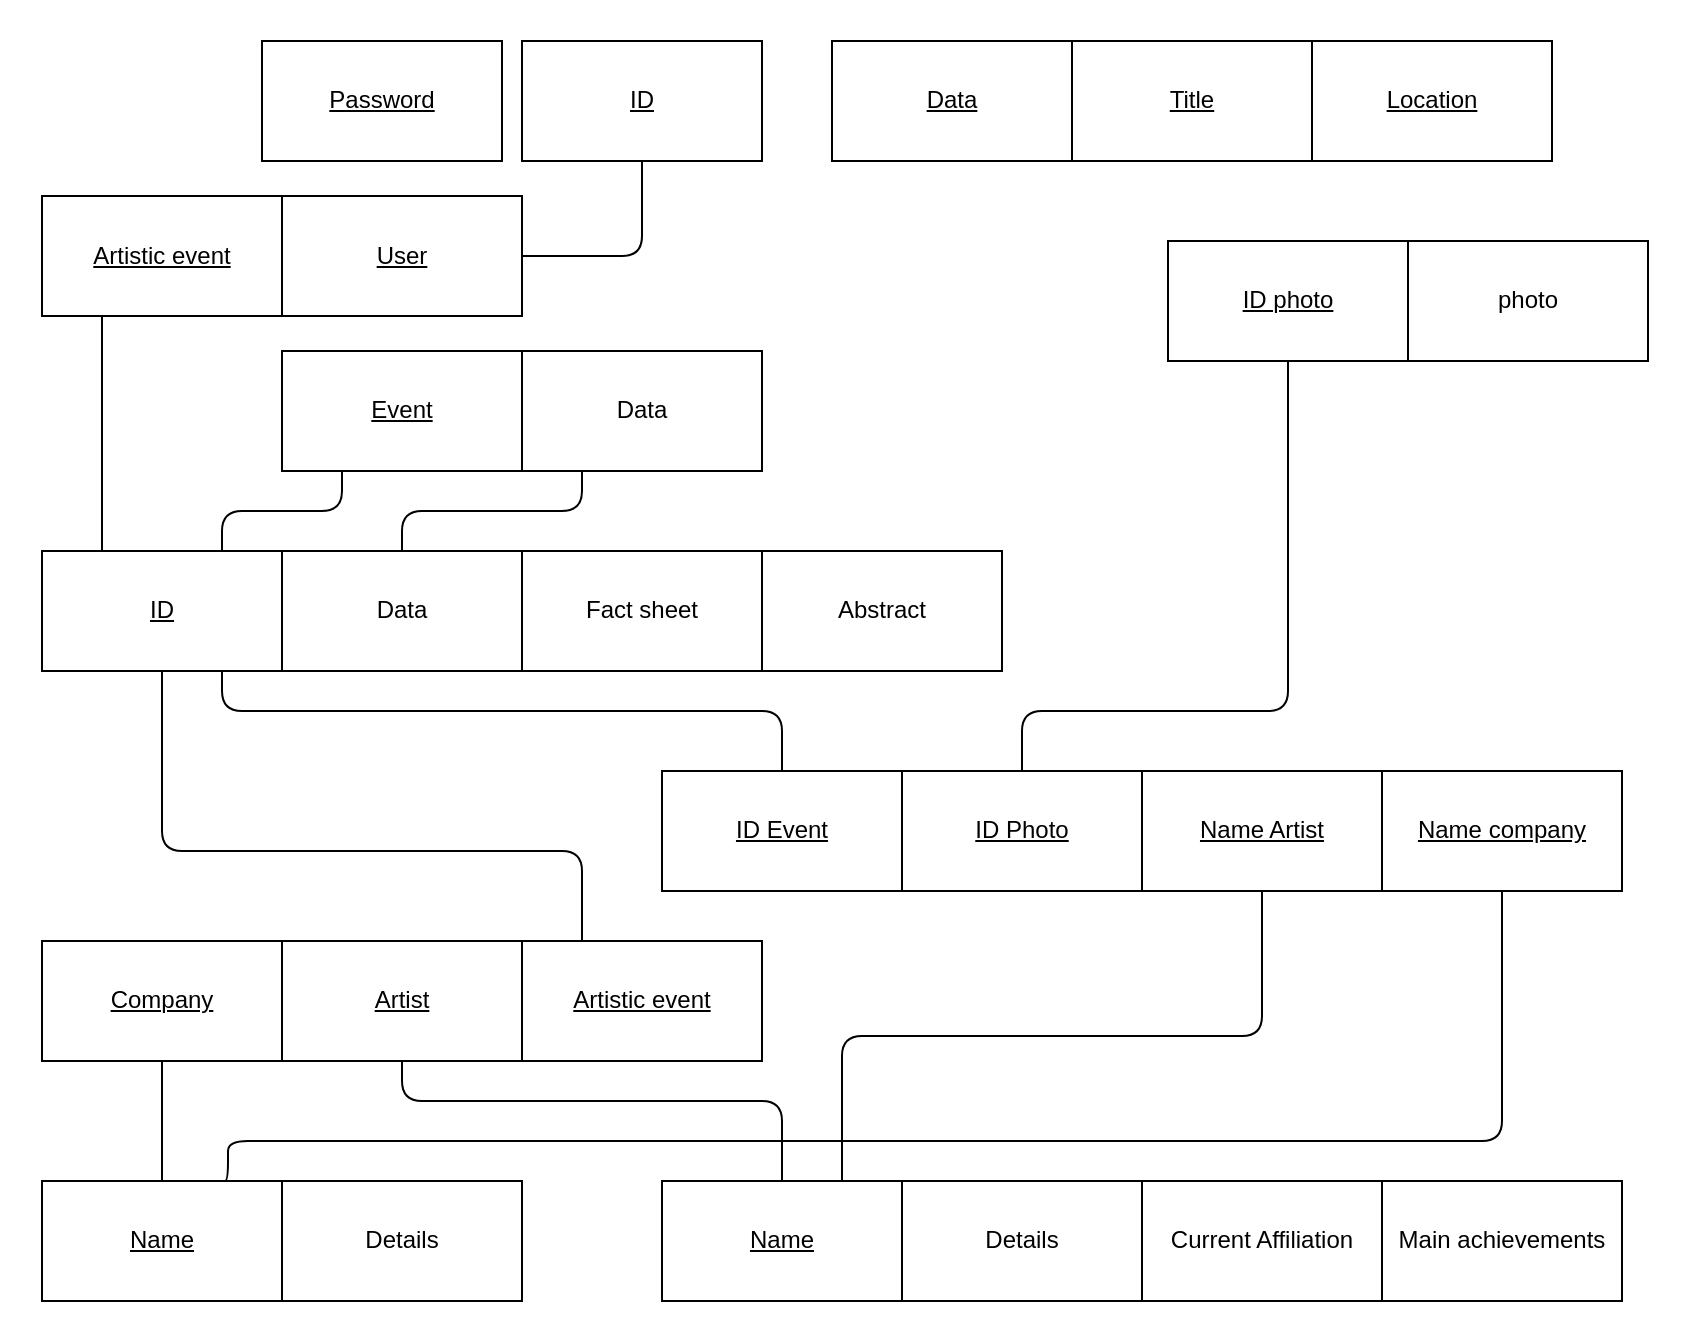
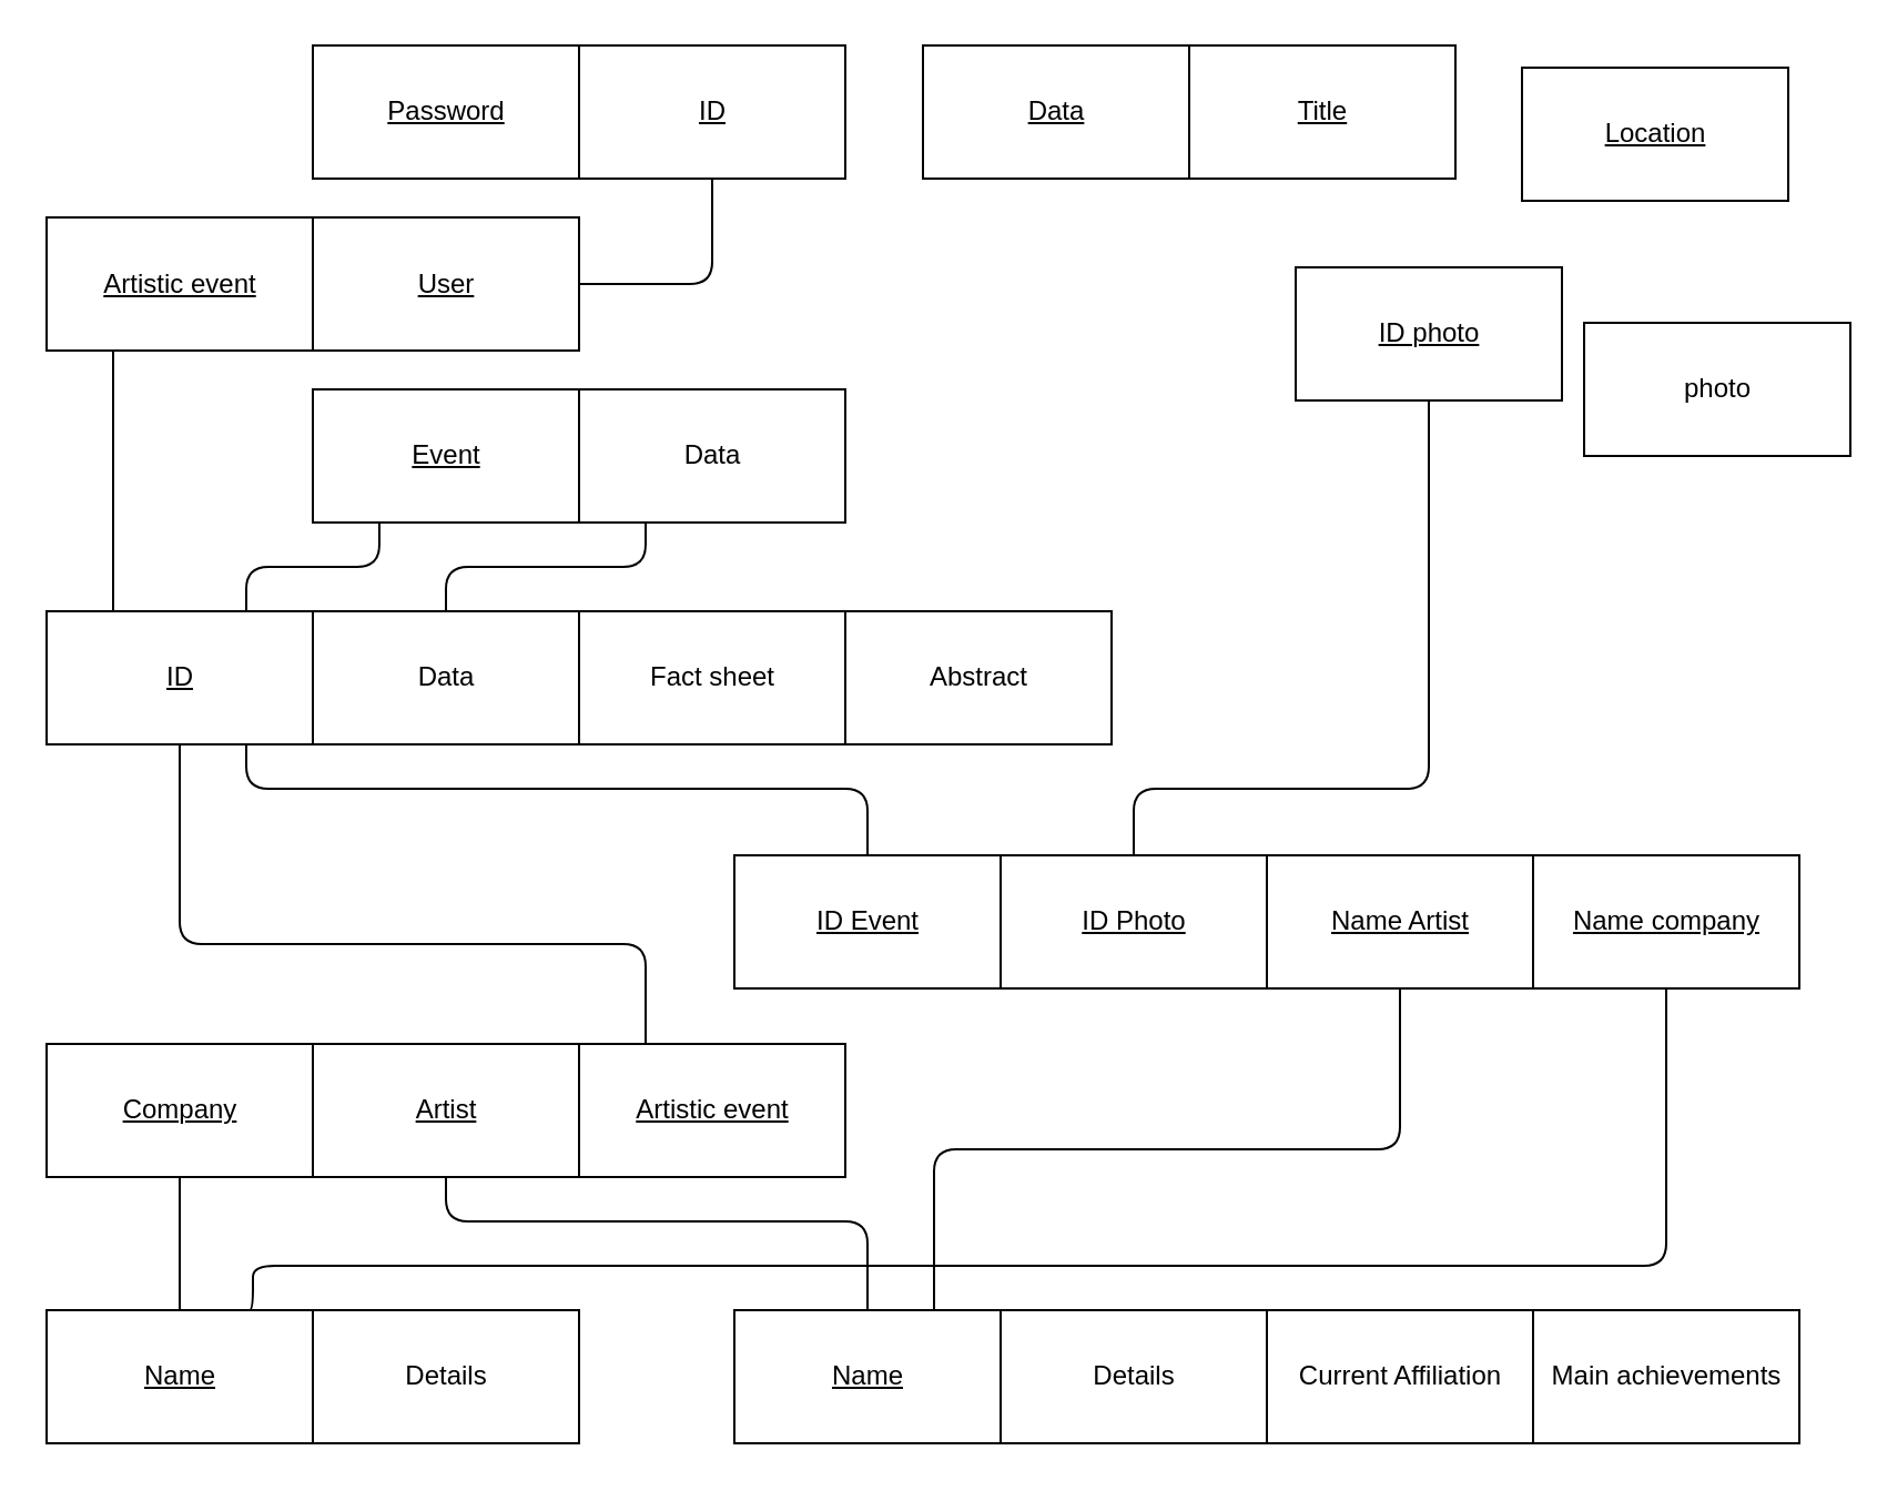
- <mxCell id="37" value="&lt;u&gt;Password&lt;/u&gt;" style="rounded=0;whiteSpace=wrap;html=1;" vertex="1" parent="1"><mxGeometry x="130.5" y="20" width="120" height="60" as="geometry" /></mxCell>
+ <mxCell id="37" value="&lt;u&gt;Password&lt;/u&gt;" style="rounded=0;whiteSpace=wrap;html=1;" vertex="1" parent="1"><mxGeometry x="140.5" y="20" width="120" height="60" as="geometry" /></mxCell>
- <mxCell id="29" value="&lt;u&gt;Location&lt;/u&gt;" style="rounded=0;whiteSpace=wrap;html=1;" parent="1" vertex="1"><mxGeometry x="655.5" y="20" width="120" height="60" as="geometry" /></mxCell>
+ <mxCell id="29" value="&lt;u&gt;Location&lt;/u&gt;" style="rounded=0;whiteSpace=wrap;html=1;" parent="1" vertex="1"><mxGeometry x="685.5" y="30" width="120" height="60" as="geometry" /></mxCell>
- <mxCell id="23" value="photo" style="rounded=0;whiteSpace=wrap;html=1;" parent="1" vertex="1"><mxGeometry x="703.5" y="120" width="120" height="60" as="geometry" /></mxCell>
+ <mxCell id="23" value="photo" style="rounded=0;whiteSpace=wrap;html=1;" parent="1" vertex="1"><mxGeometry x="713.5" y="145" width="120" height="60" as="geometry" /></mxCell>
